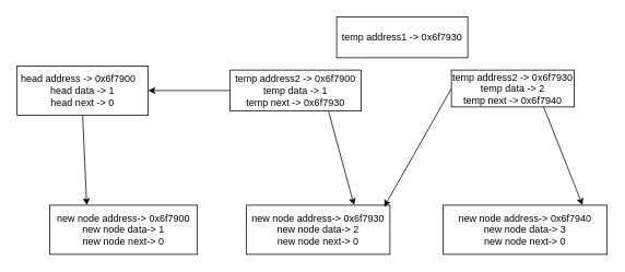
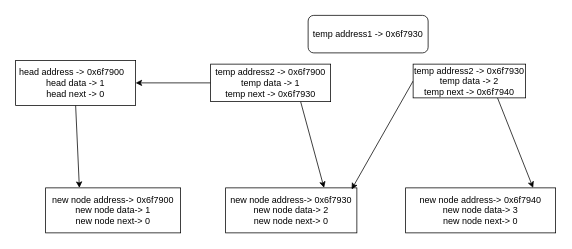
- <mxCell id="10" value="temp address1 -&amp;gt; 0x6f7930" style="rounded=0;whiteSpace=wrap;html=1;" vertex="1" parent="1"><mxGeometry x="410" y="20" width="160" height="50" as="geometry" /></mxCell>
+ <mxCell id="10" value="temp address1 -&amp;gt; 0x6f7930" style="whiteSpace=wrap;html=1;rounded=1;" vertex="1" parent="1"><mxGeometry x="410" y="20" width="160" height="50" as="geometry" /></mxCell>
